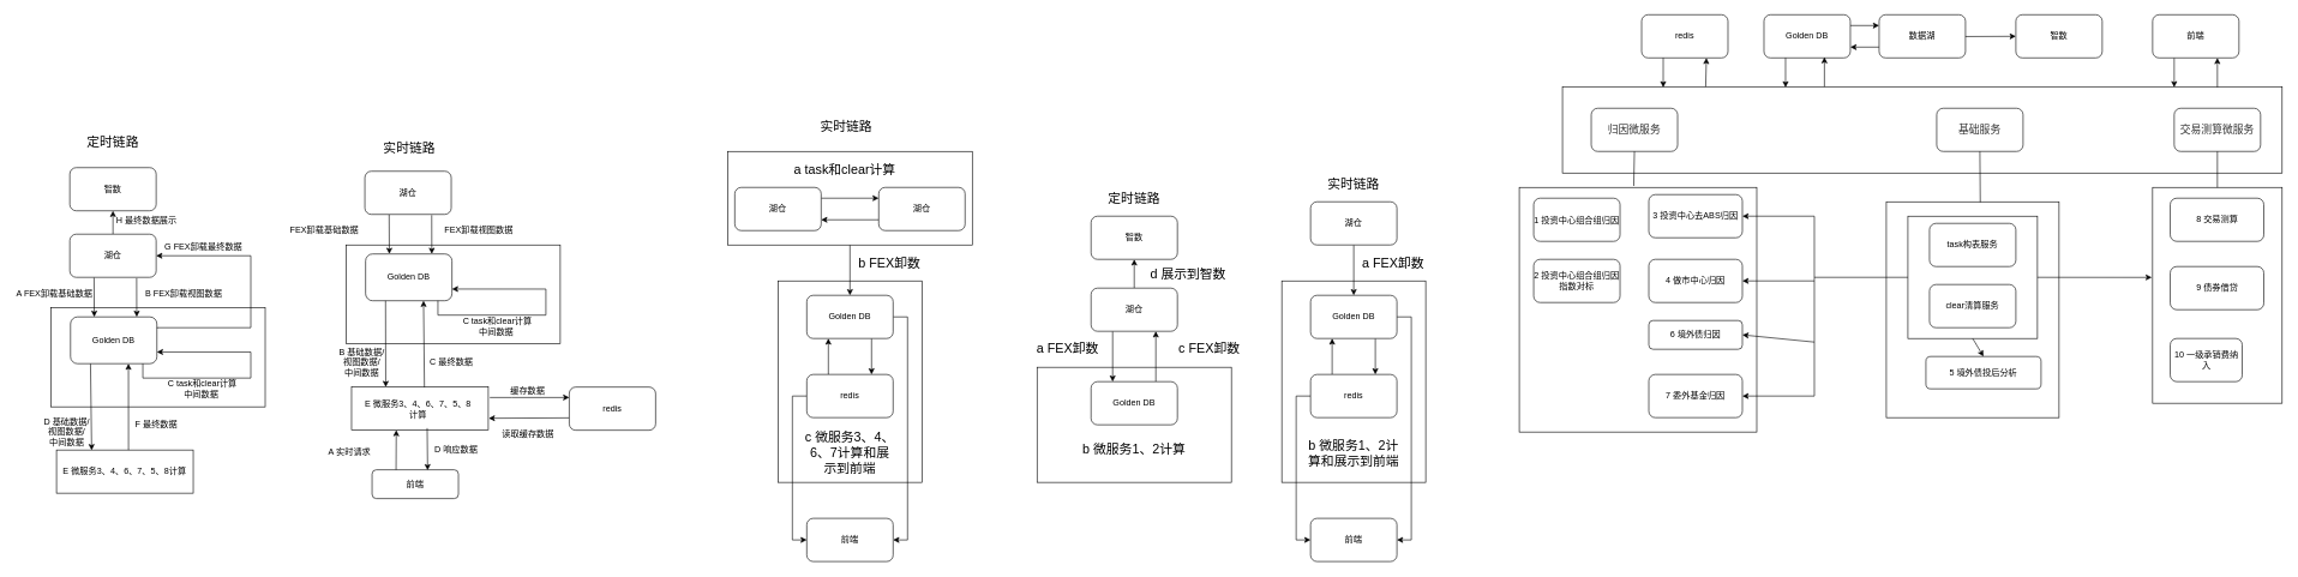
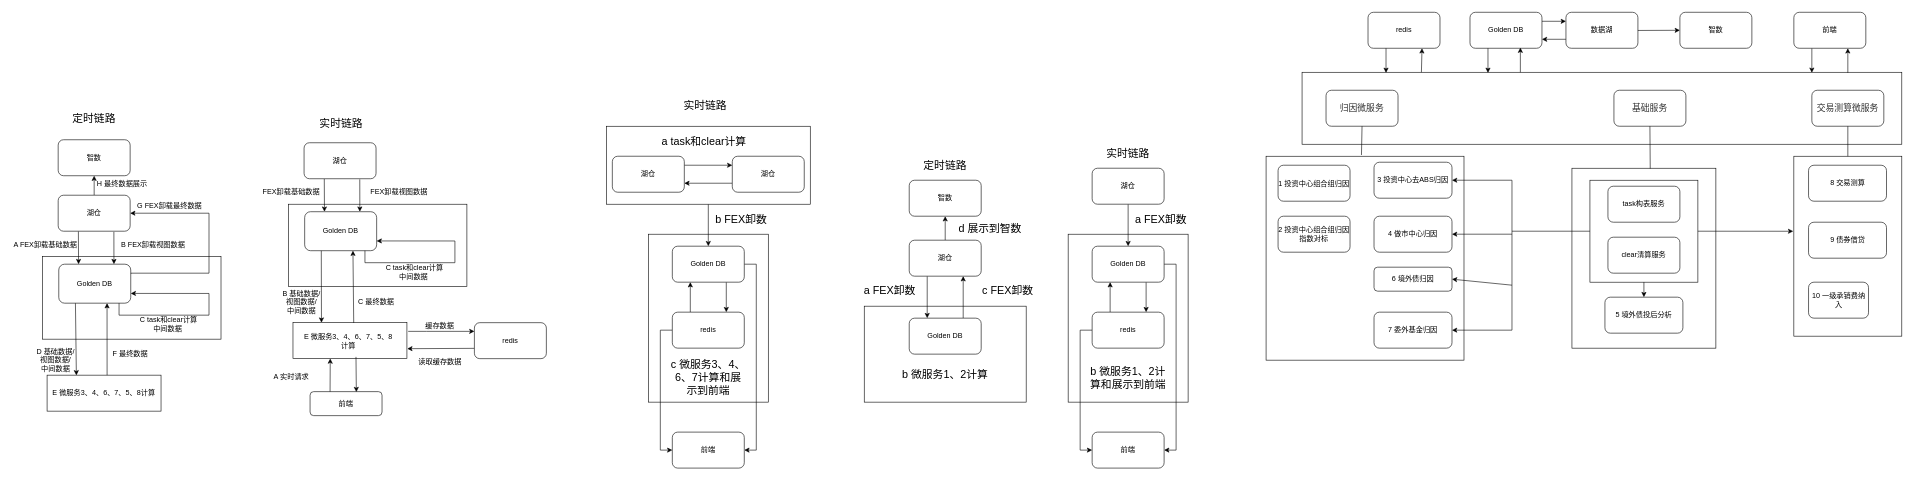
- <mxCell id="125" value="&lt;font style=&quot;font-size: 12px;&quot;&gt;FEX卸载基础数据&lt;/font&gt;" style="text;strokeColor=none;align=center;fillColor=none;html=1;verticalAlign=middle;whiteSpace=wrap;rounded=0;" vertex="1" parent="1"><mxGeometry x="395" y="307.5" width="110" height="25" as="geometry" /></mxCell>
+ <mxCell id="125" value="&lt;font style=&quot;font-size: 12px;&quot;&gt;FEX卸载基础数据&lt;/font&gt;" style="text;strokeColor=none;align=center;fillColor=none;html=1;verticalAlign=middle;whiteSpace=wrap;rounded=0;" vertex="1" parent="1"><mxGeometry x="430" y="307.5" width="110" height="25" as="geometry" /></mxCell>
- <mxCell id="30" value="5 境外债投后分析" style="rounded=1;whiteSpace=wrap;html=1;" parent="1" vertex="1"><mxGeometry x="2675" y="495" width="160" height="45" as="geometry" /></mxCell>
+ <mxCell id="30" value="5 境外债投后分析" style="rounded=1;whiteSpace=wrap;html=1;" parent="1" vertex="1"><mxGeometry x="2675" y="495" width="130" height="60" as="geometry" /></mxCell>
- <mxCell id="137" value="&lt;font style=&quot;font-size: 12px;&quot;&gt;D 响应数据&lt;/font&gt;" style="text;strokeColor=none;align=center;fillColor=none;html=1;verticalAlign=middle;whiteSpace=wrap;rounded=0;" vertex="1" parent="1"><mxGeometry x="577.5" y="612.5" width="110" height="25" as="geometry" /></mxCell>
